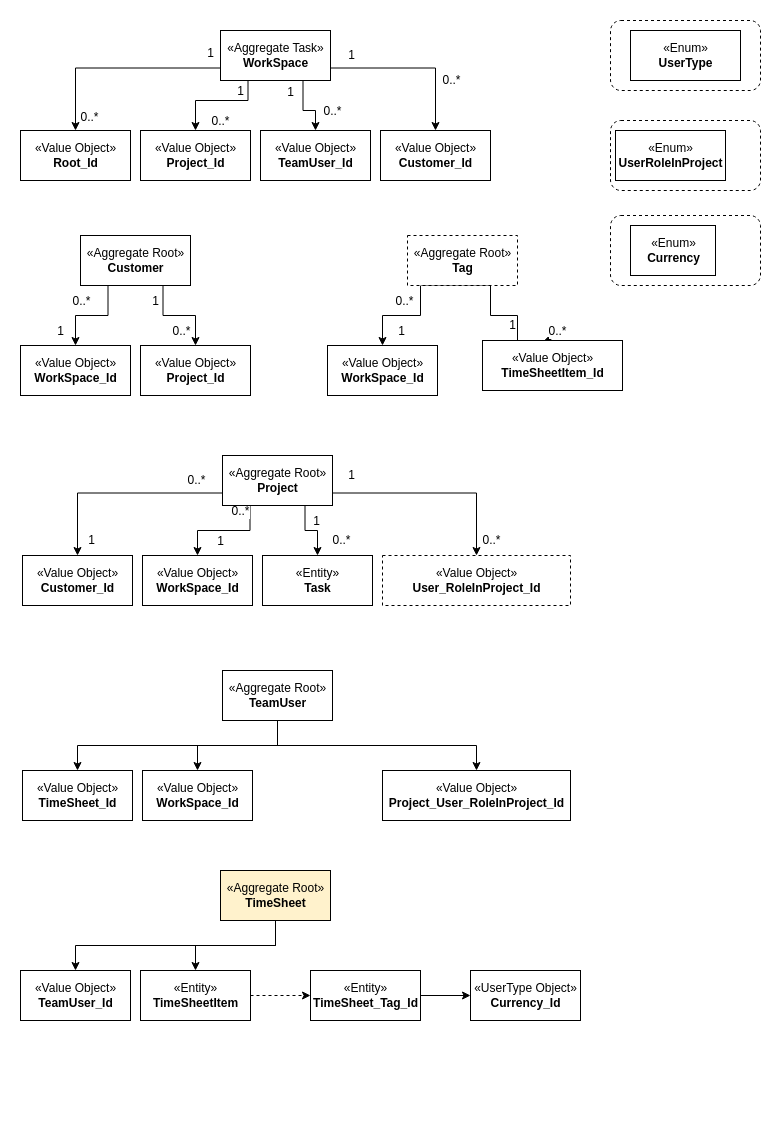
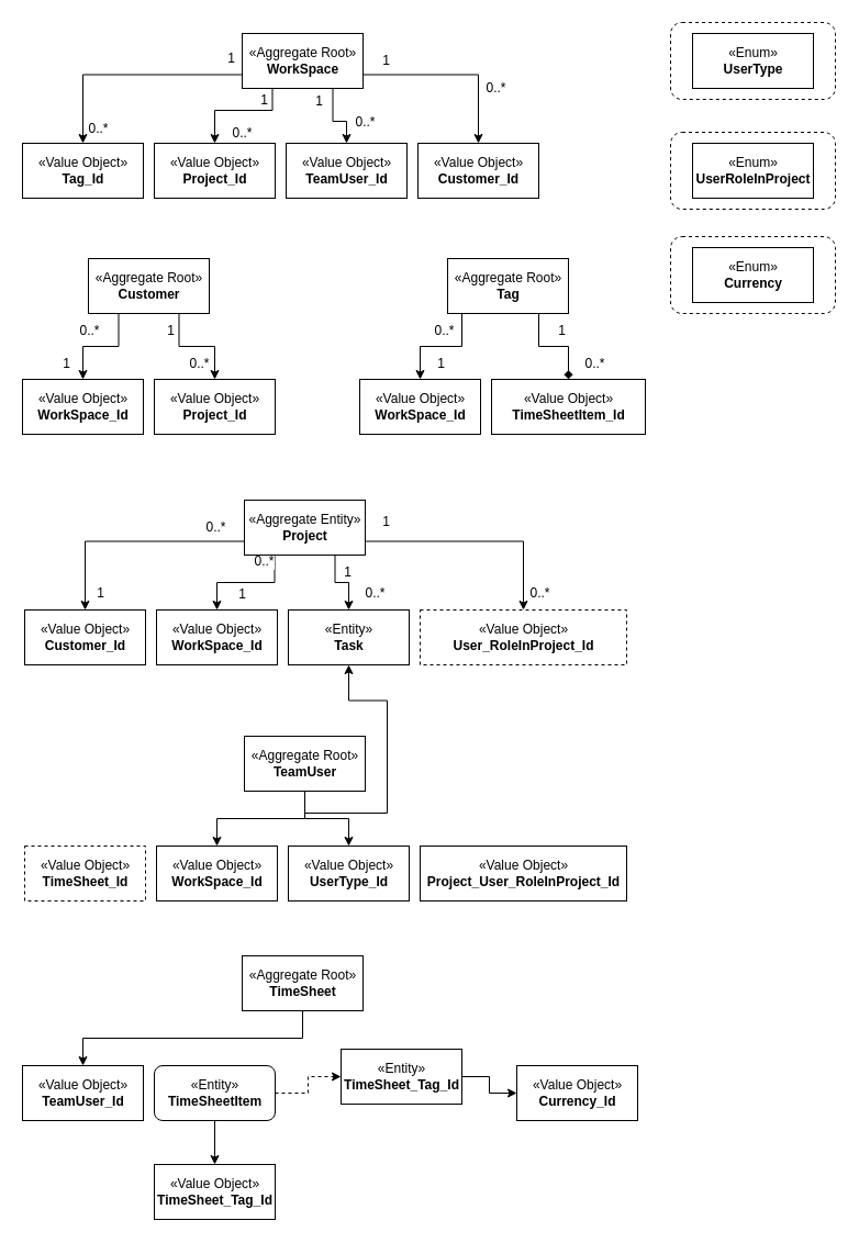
- <mxCell id="8" value="«Aggregate Task»&lt;br&gt;&lt;b&gt;WorkSpace&lt;/b&gt;" style="html=1;" parent="1" vertex="1"><mxGeometry x="220" y="30" width="110" height="50" as="geometry" /></mxCell>
+ <mxCell id="8" value="«Aggregate Root»&lt;br&gt;&lt;b&gt;WorkSpace&lt;/b&gt;" style="html=1;" parent="1" vertex="1"><mxGeometry x="220" y="30" width="110" height="50" as="geometry" /></mxCell>
- <mxCell id="12" value="«Value Object»&lt;br&gt;&lt;b&gt;Root_Id&lt;/b&gt;" style="html=1;" parent="1" vertex="1"><mxGeometry x="20" y="130" width="110" height="50" as="geometry" /></mxCell>
+ <mxCell id="12" value="«Value Object»&lt;br&gt;&lt;b&gt;Tag_Id&lt;/b&gt;" style="html=1;" parent="1" vertex="1"><mxGeometry x="20" y="130" width="110" height="50" as="geometry" /></mxCell>
- <mxCell id="29" value="«Enum»&lt;br&gt;&lt;b&gt;UserRoleInProject&lt;/b&gt;" style="html=1;" parent="1" vertex="1"><mxGeometry x="615" y="130" width="110" height="50" as="geometry" /></mxCell>
+ <mxCell id="29" value="«Enum»&lt;br&gt;&lt;b&gt;UserRoleInProject&lt;/b&gt;" style="html=1;" parent="1" vertex="1"><mxGeometry x="630" y="130" width="110" height="50" as="geometry" /></mxCell>
- <mxCell id="69" value="«Enum»&lt;br&gt;&lt;b&gt;Currency&lt;/b&gt;" style="html=1;" parent="1" vertex="1"><mxGeometry x="630" y="225" width="85" height="50" as="geometry" /></mxCell>
+ <mxCell id="69" value="«Enum»&lt;br&gt;&lt;b&gt;Currency&lt;/b&gt;" style="html=1;" parent="1" vertex="1"><mxGeometry x="630" y="225" width="110" height="50" as="geometry" /></mxCell>
- <mxCell id="25" value="«Aggregate Root»&lt;br&gt;&lt;b&gt;Tag&lt;/b&gt;" style="html=1;dashed=1;" parent="1" vertex="1"><mxGeometry x="407" y="235" width="110" height="50" as="geometry" /></mxCell>
+ <mxCell id="25" value="«Aggregate Root»&lt;br&gt;&lt;b&gt;Tag&lt;/b&gt;" style="html=1;" parent="1" vertex="1"><mxGeometry x="407" y="235" width="110" height="50" as="geometry" /></mxCell>
- <mxCell id="27" value="«Value Object»&lt;br&gt;&lt;b&gt;TimeSheetItem_Id&lt;/b&gt;" style="html=1;" parent="1" vertex="1"><mxGeometry x="482" y="340" width="140" height="50" as="geometry" /></mxCell>
+ <mxCell id="27" value="«Value Object»&lt;br&gt;&lt;b&gt;TimeSheetItem_Id&lt;/b&gt;" style="html=1;" parent="1" vertex="1"><mxGeometry x="447" y="345" width="140" height="50" as="geometry" /></mxCell>
- <mxCell id="42" value="«Aggregate Root»&lt;br&gt;&lt;b&gt;Project&lt;/b&gt;" style="html=1;" parent="1" vertex="1"><mxGeometry x="222" y="455" width="110" height="50" as="geometry" /></mxCell>
+ <mxCell id="42" value="«Aggregate Entity»&lt;br&gt;&lt;b&gt;Project&lt;/b&gt;" style="html=1;" parent="1" vertex="1"><mxGeometry x="222" y="455" width="110" height="50" as="geometry" /></mxCell>
- <mxCell id="49" style="edgeStyle=orthogonalEdgeStyle;rounded=0;orthogonalLoop=1;jettySize=auto;html=1;exitX=0.5;exitY=1;exitDx=0;exitDy=0;entryX=0.5;entryY=0;entryDx=0;entryDy=0;" parent="1" source="53" target="57" edge="1"><mxGeometry relative="1" as="geometry" /></mxCell>
- <mxCell id="52" style="edgeStyle=orthogonalEdgeStyle;rounded=0;orthogonalLoop=1;jettySize=auto;html=1;exitX=0.5;exitY=1;exitDx=0;exitDy=0;entryX=0.5;entryY=0;entryDx=0;entryDy=0;" parent="1" source="53" target="56" edge="1"><mxGeometry relative="1" as="geometry" /></mxCell>
+ <mxCell id="52" style="edgeStyle=orthogonalEdgeStyle;rounded=0;orthogonalLoop=1;jettySize=auto;html=1;exitX=0.5;exitY=1;exitDx=0;exitDy=0;" parent="1" source="53" target="43" edge="1"><mxGeometry relative="1" as="geometry" /></mxCell>
+ <mxCell id="51" style="edgeStyle=orthogonalEdgeStyle;rounded=0;orthogonalLoop=1;jettySize=auto;html=1;exitX=0.5;exitY=1;exitDx=0;exitDy=0;entryX=0.5;entryY=0;entryDx=0;entryDy=0;" parent="1" source="53" target="54" edge="1"><mxGeometry relative="1" as="geometry" /></mxCell>
- <mxCell id="57" value="«Value Object»&lt;br&gt;&lt;b&gt;TimeSheet_Id&lt;/b&gt;" style="html=1;" parent="1" vertex="1"><mxGeometry x="22" y="770" width="110" height="50" as="geometry" /></mxCell>
+ <mxCell id="57" value="«Value Object»&lt;br&gt;&lt;b&gt;TimeSheet_Id&lt;/b&gt;" style="html=1;dashed=1;" parent="1" vertex="1"><mxGeometry x="22" y="770" width="110" height="50" as="geometry" /></mxCell>
+ <mxCell id="54" value="«Value Object»&lt;br&gt;&lt;b&gt;UserType_Id&lt;/b&gt;" style="html=1;" parent="1" vertex="1"><mxGeometry x="262" y="770" width="110" height="50" as="geometry" /></mxCell>
- <mxCell id="60" value="«Aggregate Root»&lt;br&gt;&lt;b&gt;TimeSheet&lt;/b&gt;" style="html=1;fillColor=#fff2cc;" parent="1" vertex="1"><mxGeometry x="220" y="870" width="110" height="50" as="geometry" /></mxCell>
+ <mxCell id="60" value="«Aggregate Root»&lt;br&gt;&lt;b&gt;TimeSheet&lt;/b&gt;" style="html=1;" parent="1" vertex="1"><mxGeometry x="220" y="870" width="110" height="50" as="geometry" /></mxCell>
- <mxCell id="59" style="edgeStyle=orthogonalEdgeStyle;rounded=0;orthogonalLoop=1;jettySize=auto;html=1;exitX=0.75;exitY=1;exitDx=0;exitDy=0;entryX=0.5;entryY=0;entryDx=0;entryDy=0;" parent="1" source="60" target="63" edge="1"><mxGeometry relative="1" as="geometry"><Array as="points"><mxPoint x="275" y="920" /><mxPoint x="275" y="945" /><mxPoint x="195" y="945" /></Array></mxGeometry></mxCell>
- <mxCell id="63" value="«Entity»&lt;br&gt;&lt;b&gt;TimeSheetItem&lt;/b&gt;" style="html=1;" parent="1" vertex="1"><mxGeometry x="140" y="970" width="110" height="50" as="geometry" /></mxCell>
+ <mxCell id="63" value="«Entity»&lt;br&gt;&lt;b&gt;TimeSheetItem&lt;/b&gt;" style="html=1;rounded=1;" parent="1" vertex="1"><mxGeometry x="140" y="970" width="110" height="50" as="geometry" /></mxCell>
- <mxCell id="67" value="«Entity»&lt;br&gt;&lt;b&gt;TimeSheet_Tag_Id&lt;/b&gt;" style="html=1;" parent="1" vertex="1"><mxGeometry x="310" y="970" width="110" height="50" as="geometry" /></mxCell>
+ <mxCell id="67" value="«Entity»&lt;br&gt;&lt;b&gt;TimeSheet_Tag_Id&lt;/b&gt;" style="html=1;" parent="1" vertex="1"><mxGeometry x="310" y="955" width="110" height="50" as="geometry" /></mxCell>
- <mxCell id="68" value="«UserType Object»&lt;br&gt;&lt;b&gt;Currency_Id&lt;/b&gt;" style="html=1;" parent="1" vertex="1"><mxGeometry x="470" y="970" width="110" height="50" as="geometry" /></mxCell>
+ <mxCell id="68" value="«Value Object»&lt;br&gt;&lt;b&gt;Currency_Id&lt;/b&gt;" style="html=1;" parent="1" vertex="1"><mxGeometry x="470" y="970" width="110" height="50" as="geometry" /></mxCell>
+ <mxCell id="61" style="edgeStyle=orthogonalEdgeStyle;rounded=0;orthogonalLoop=1;jettySize=auto;html=1;exitX=0.5;exitY=1;exitDx=0;exitDy=0;entryX=0.5;entryY=0;entryDx=0;entryDy=0;" parent="1" source="63" target="65" edge="1"><mxGeometry relative="1" as="geometry" /></mxCell>
+ <mxCell id="65" value="«Value Object»&lt;br&gt;&lt;b&gt;TimeSheet_Tag_Id&lt;/b&gt;" style="html=1;" parent="1" vertex="1"><mxGeometry x="140" y="1060" width="110" height="50" as="geometry" /></mxCell>
